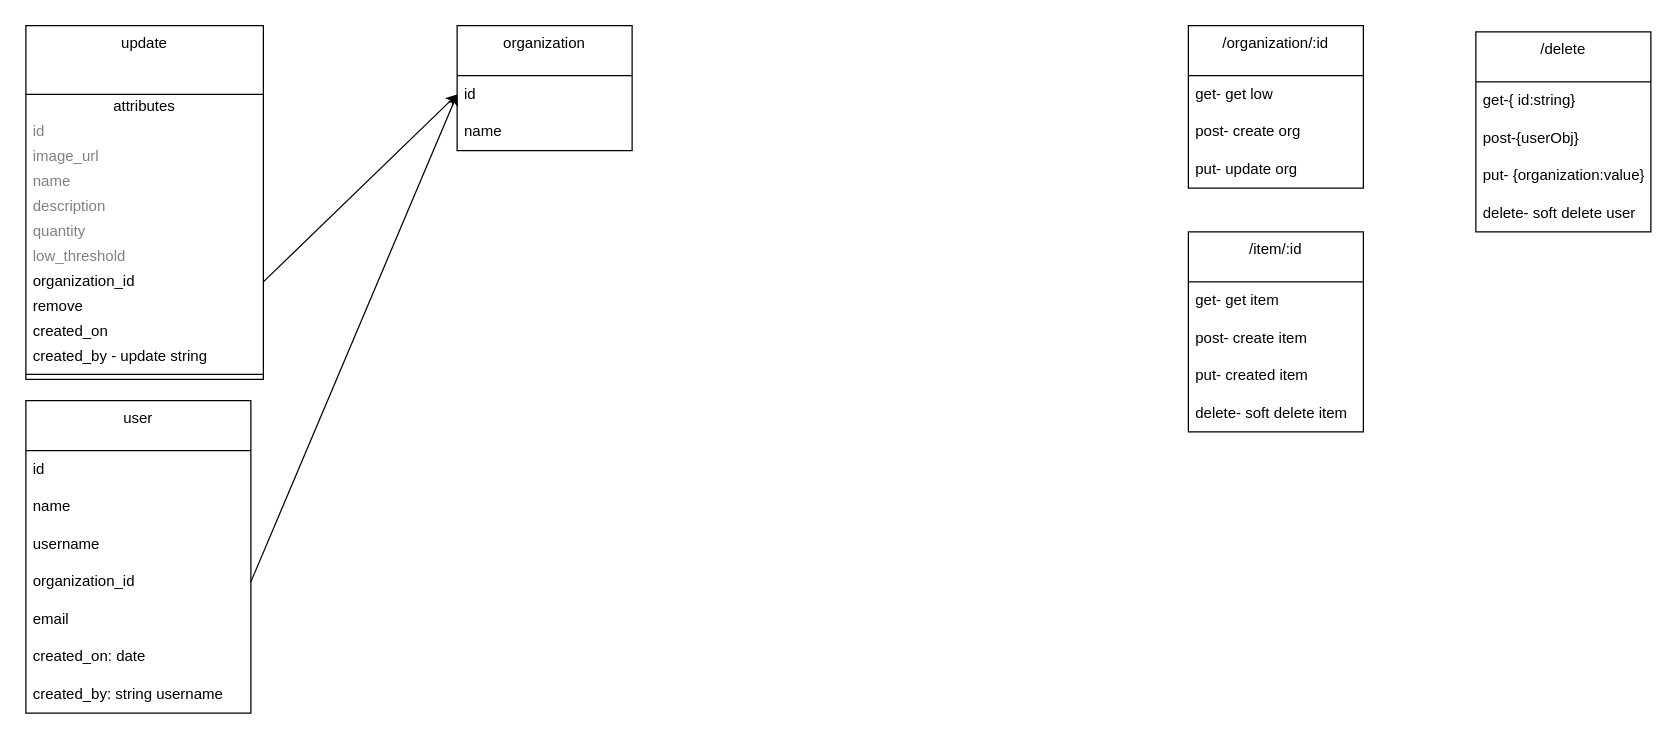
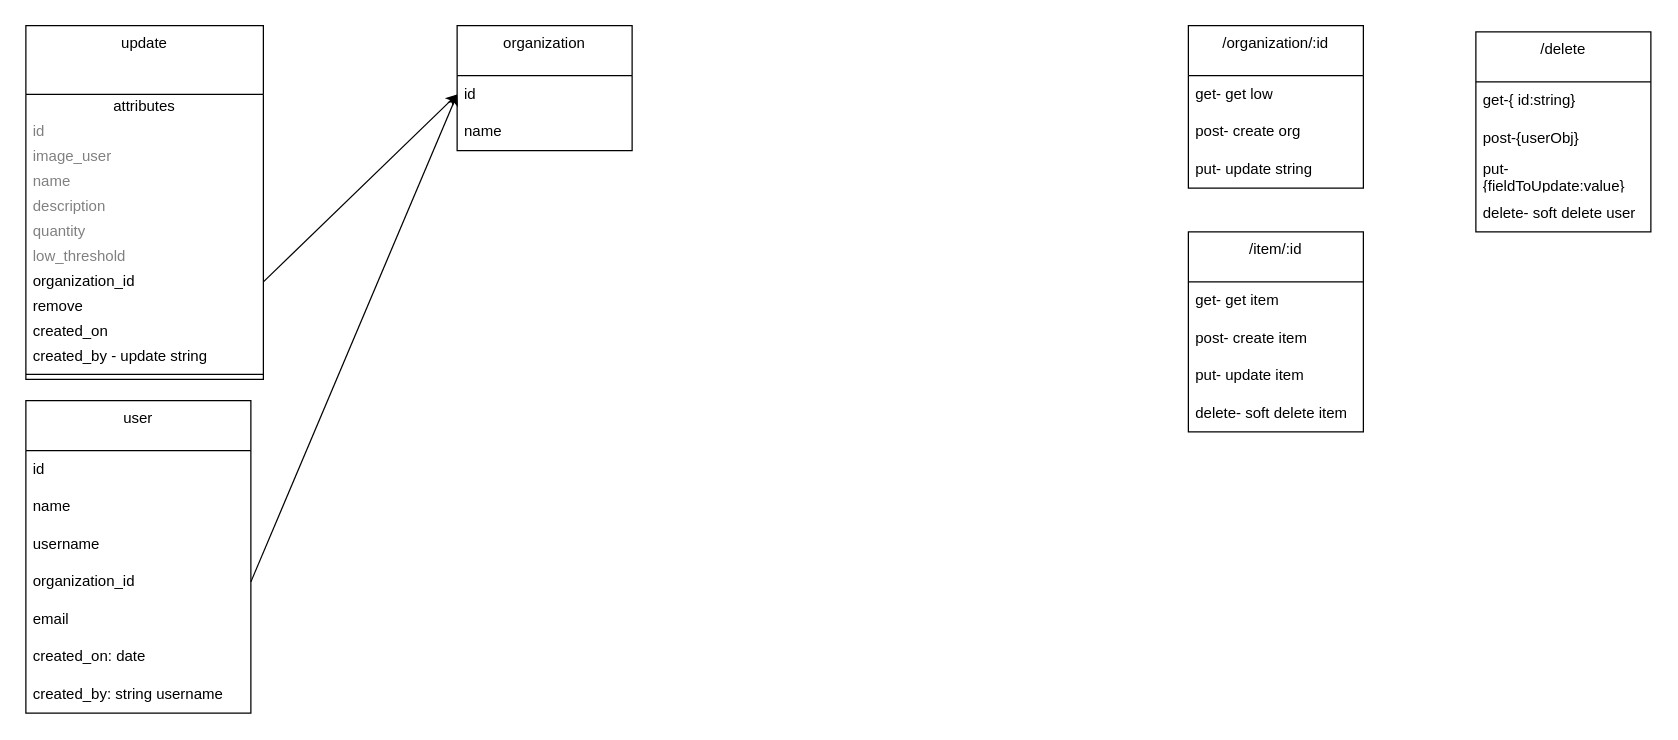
- <mxCell id="5" value="image_url" style="text;html=1;strokeColor=none;fillColor=none;align=left;verticalAlign=middle;spacingLeft=4;spacingRight=4;overflow=hidden;rotatable=0;points=[[0,0.5],[1,0.5]];portConstraint=eastwest;fontColor=#808080;whiteSpace=wrap;" vertex="1" parent="2"><mxGeometry y="95" width="190" height="20" as="geometry" /></mxCell>
+ <mxCell id="5" value="image_user" style="text;html=1;strokeColor=none;fillColor=none;align=left;verticalAlign=middle;spacingLeft=4;spacingRight=4;overflow=hidden;rotatable=0;points=[[0,0.5],[1,0.5]];portConstraint=eastwest;fontColor=#808080;whiteSpace=wrap;" vertex="1" parent="2"><mxGeometry y="95" width="190" height="20" as="geometry" /></mxCell>
- <mxCell id="29" value="put- update org" style="text;html=1;strokeColor=none;fillColor=none;align=left;verticalAlign=middle;spacingLeft=4;spacingRight=4;overflow=hidden;rotatable=0;points=[[0,0.5],[1,0.5]];portConstraint=eastwest;whiteSpace=wrap;" vertex="1" parent="26"><mxGeometry y="100" width="140" height="30" as="geometry" /></mxCell>
+ <mxCell id="29" value="put- update string" style="text;html=1;strokeColor=none;fillColor=none;align=left;verticalAlign=middle;spacingLeft=4;spacingRight=4;overflow=hidden;rotatable=0;points=[[0,0.5],[1,0.5]];portConstraint=eastwest;whiteSpace=wrap;" vertex="1" parent="26"><mxGeometry y="100" width="140" height="30" as="geometry" /></mxCell>
- <mxCell id="40" value="put- {organization:value}" style="text;html=1;strokeColor=none;fillColor=none;align=left;verticalAlign=middle;spacingLeft=4;spacingRight=4;overflow=hidden;rotatable=0;points=[[0,0.5],[1,0.5]];portConstraint=eastwest;whiteSpace=wrap;" vertex="1" parent="37"><mxGeometry y="100" width="140" height="30" as="geometry" /></mxCell>
+ <mxCell id="40" value="put- {fieldToUpdate:value}" style="text;html=1;strokeColor=none;fillColor=none;align=left;verticalAlign=middle;spacingLeft=4;spacingRight=4;overflow=hidden;rotatable=0;points=[[0,0.5],[1,0.5]];portConstraint=eastwest;whiteSpace=wrap;" vertex="1" parent="37"><mxGeometry y="100" width="140" height="30" as="geometry" /></mxCell>
- <mxCell id="33" value="put- created item" style="text;html=1;strokeColor=none;fillColor=none;align=left;verticalAlign=middle;spacingLeft=4;spacingRight=4;overflow=hidden;rotatable=0;points=[[0,0.5],[1,0.5]];portConstraint=eastwest;whiteSpace=wrap;" vertex="1" parent="30"><mxGeometry y="100" width="140" height="30" as="geometry" /></mxCell>
+ <mxCell id="33" value="put- update item" style="text;html=1;strokeColor=none;fillColor=none;align=left;verticalAlign=middle;spacingLeft=4;spacingRight=4;overflow=hidden;rotatable=0;points=[[0,0.5],[1,0.5]];portConstraint=eastwest;whiteSpace=wrap;" vertex="1" parent="30"><mxGeometry y="100" width="140" height="30" as="geometry" /></mxCell>
